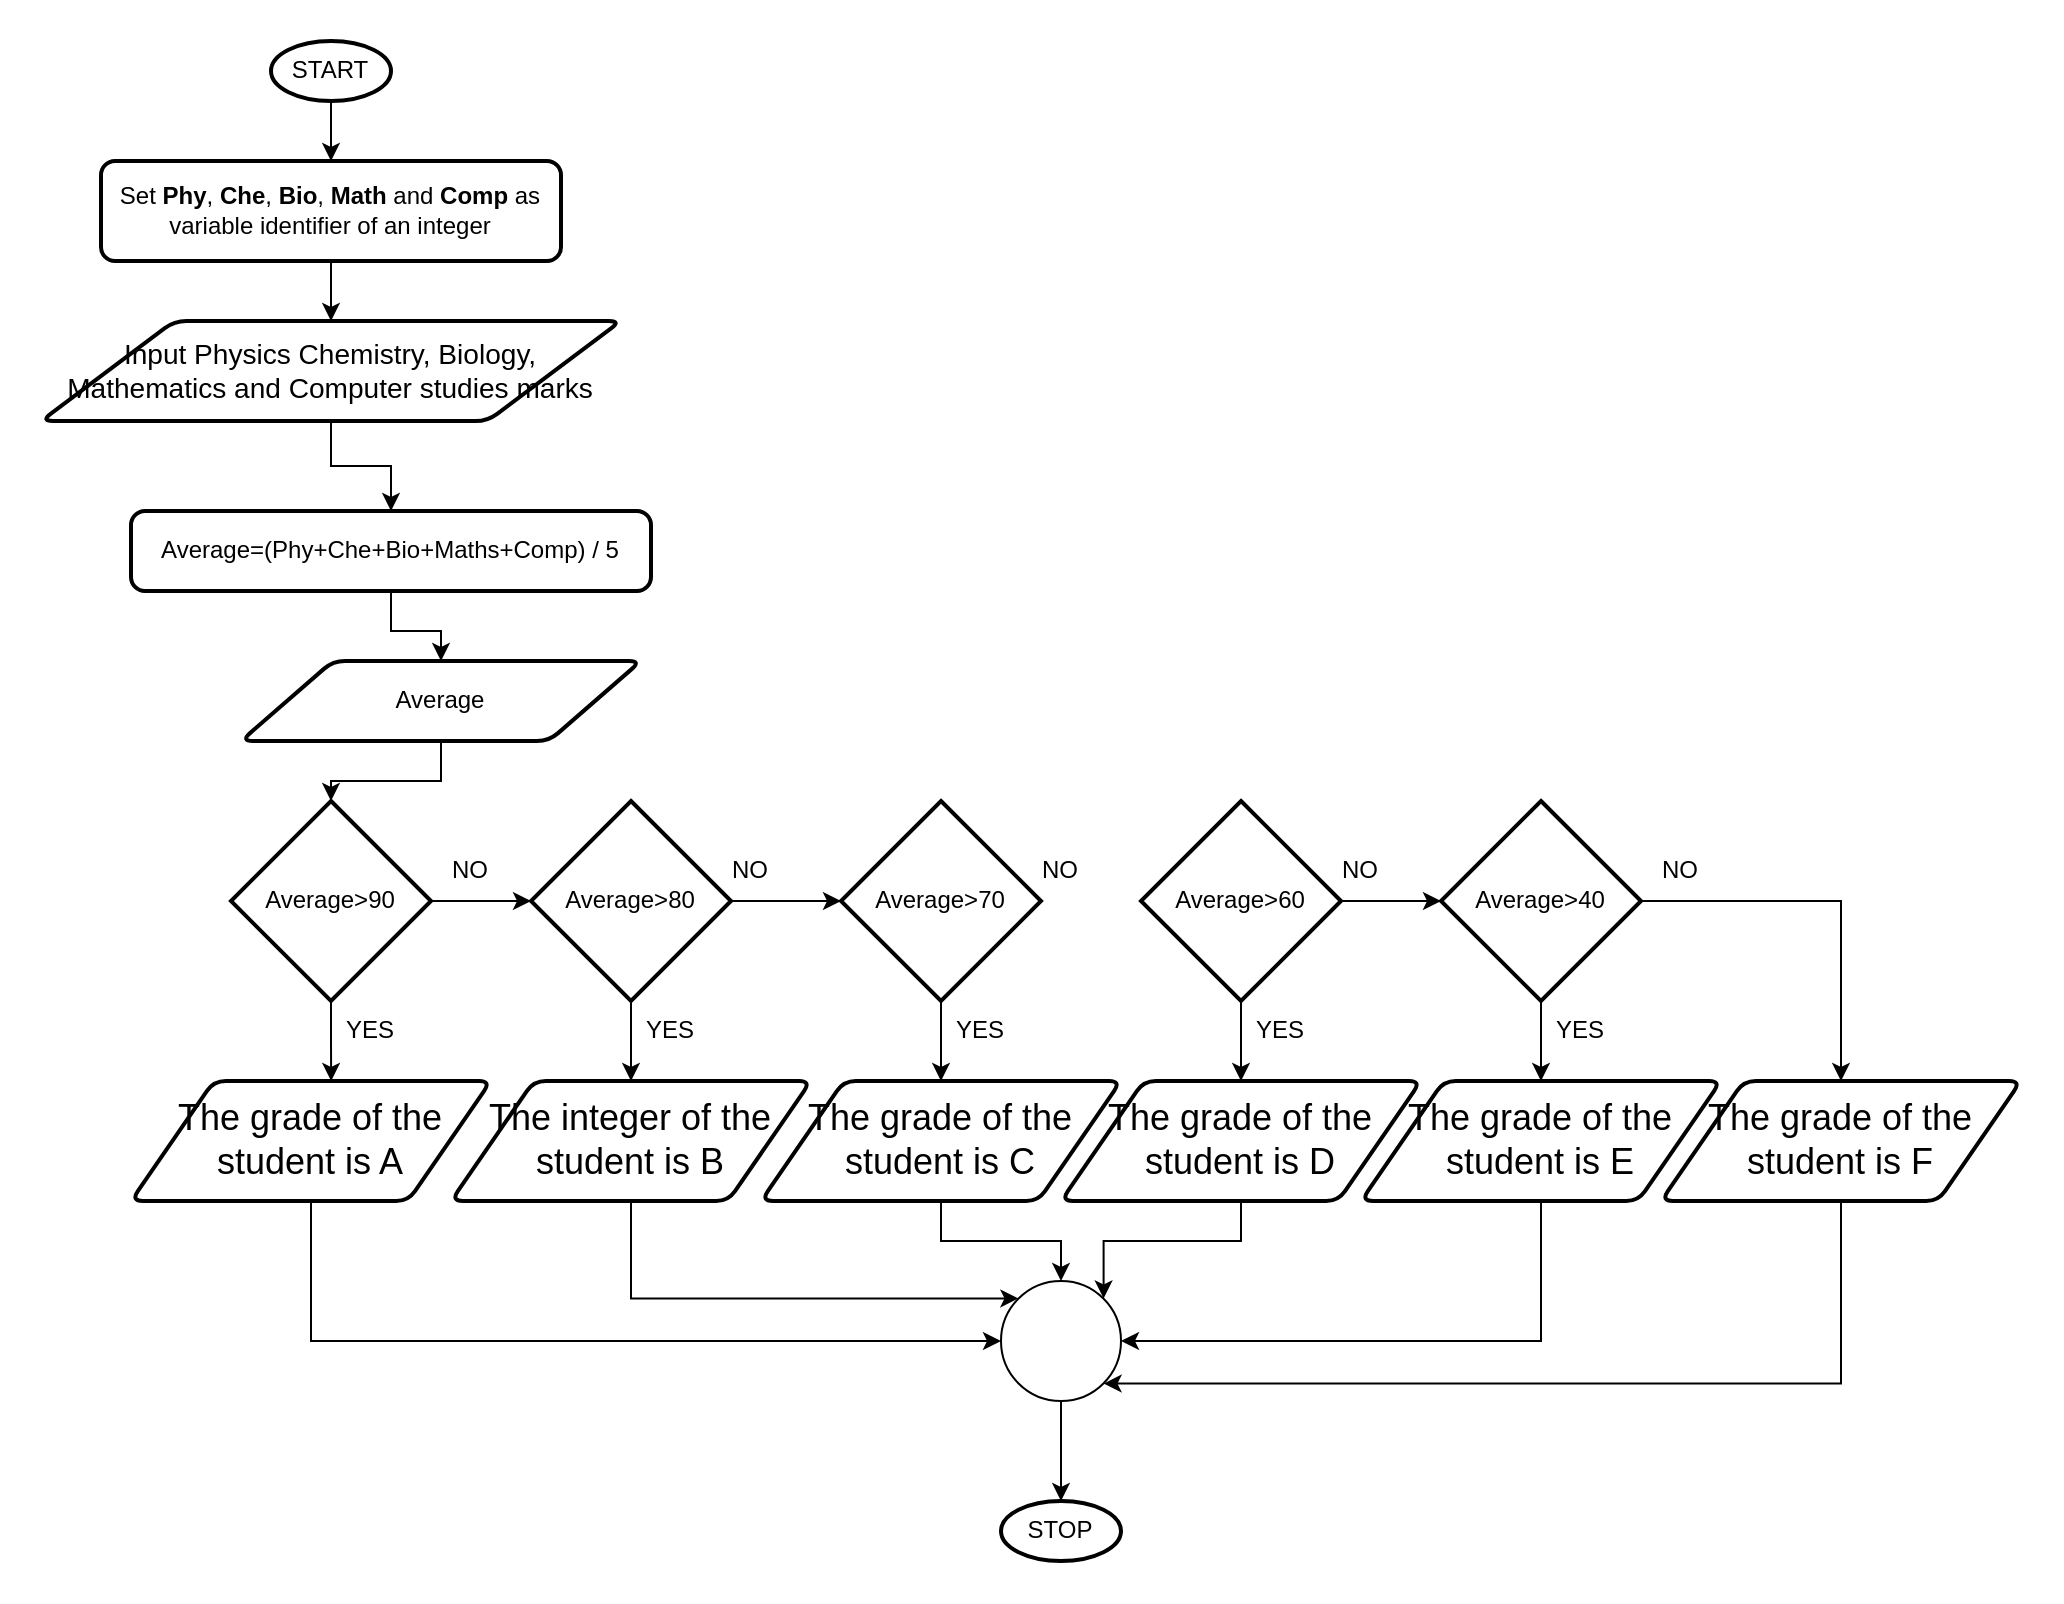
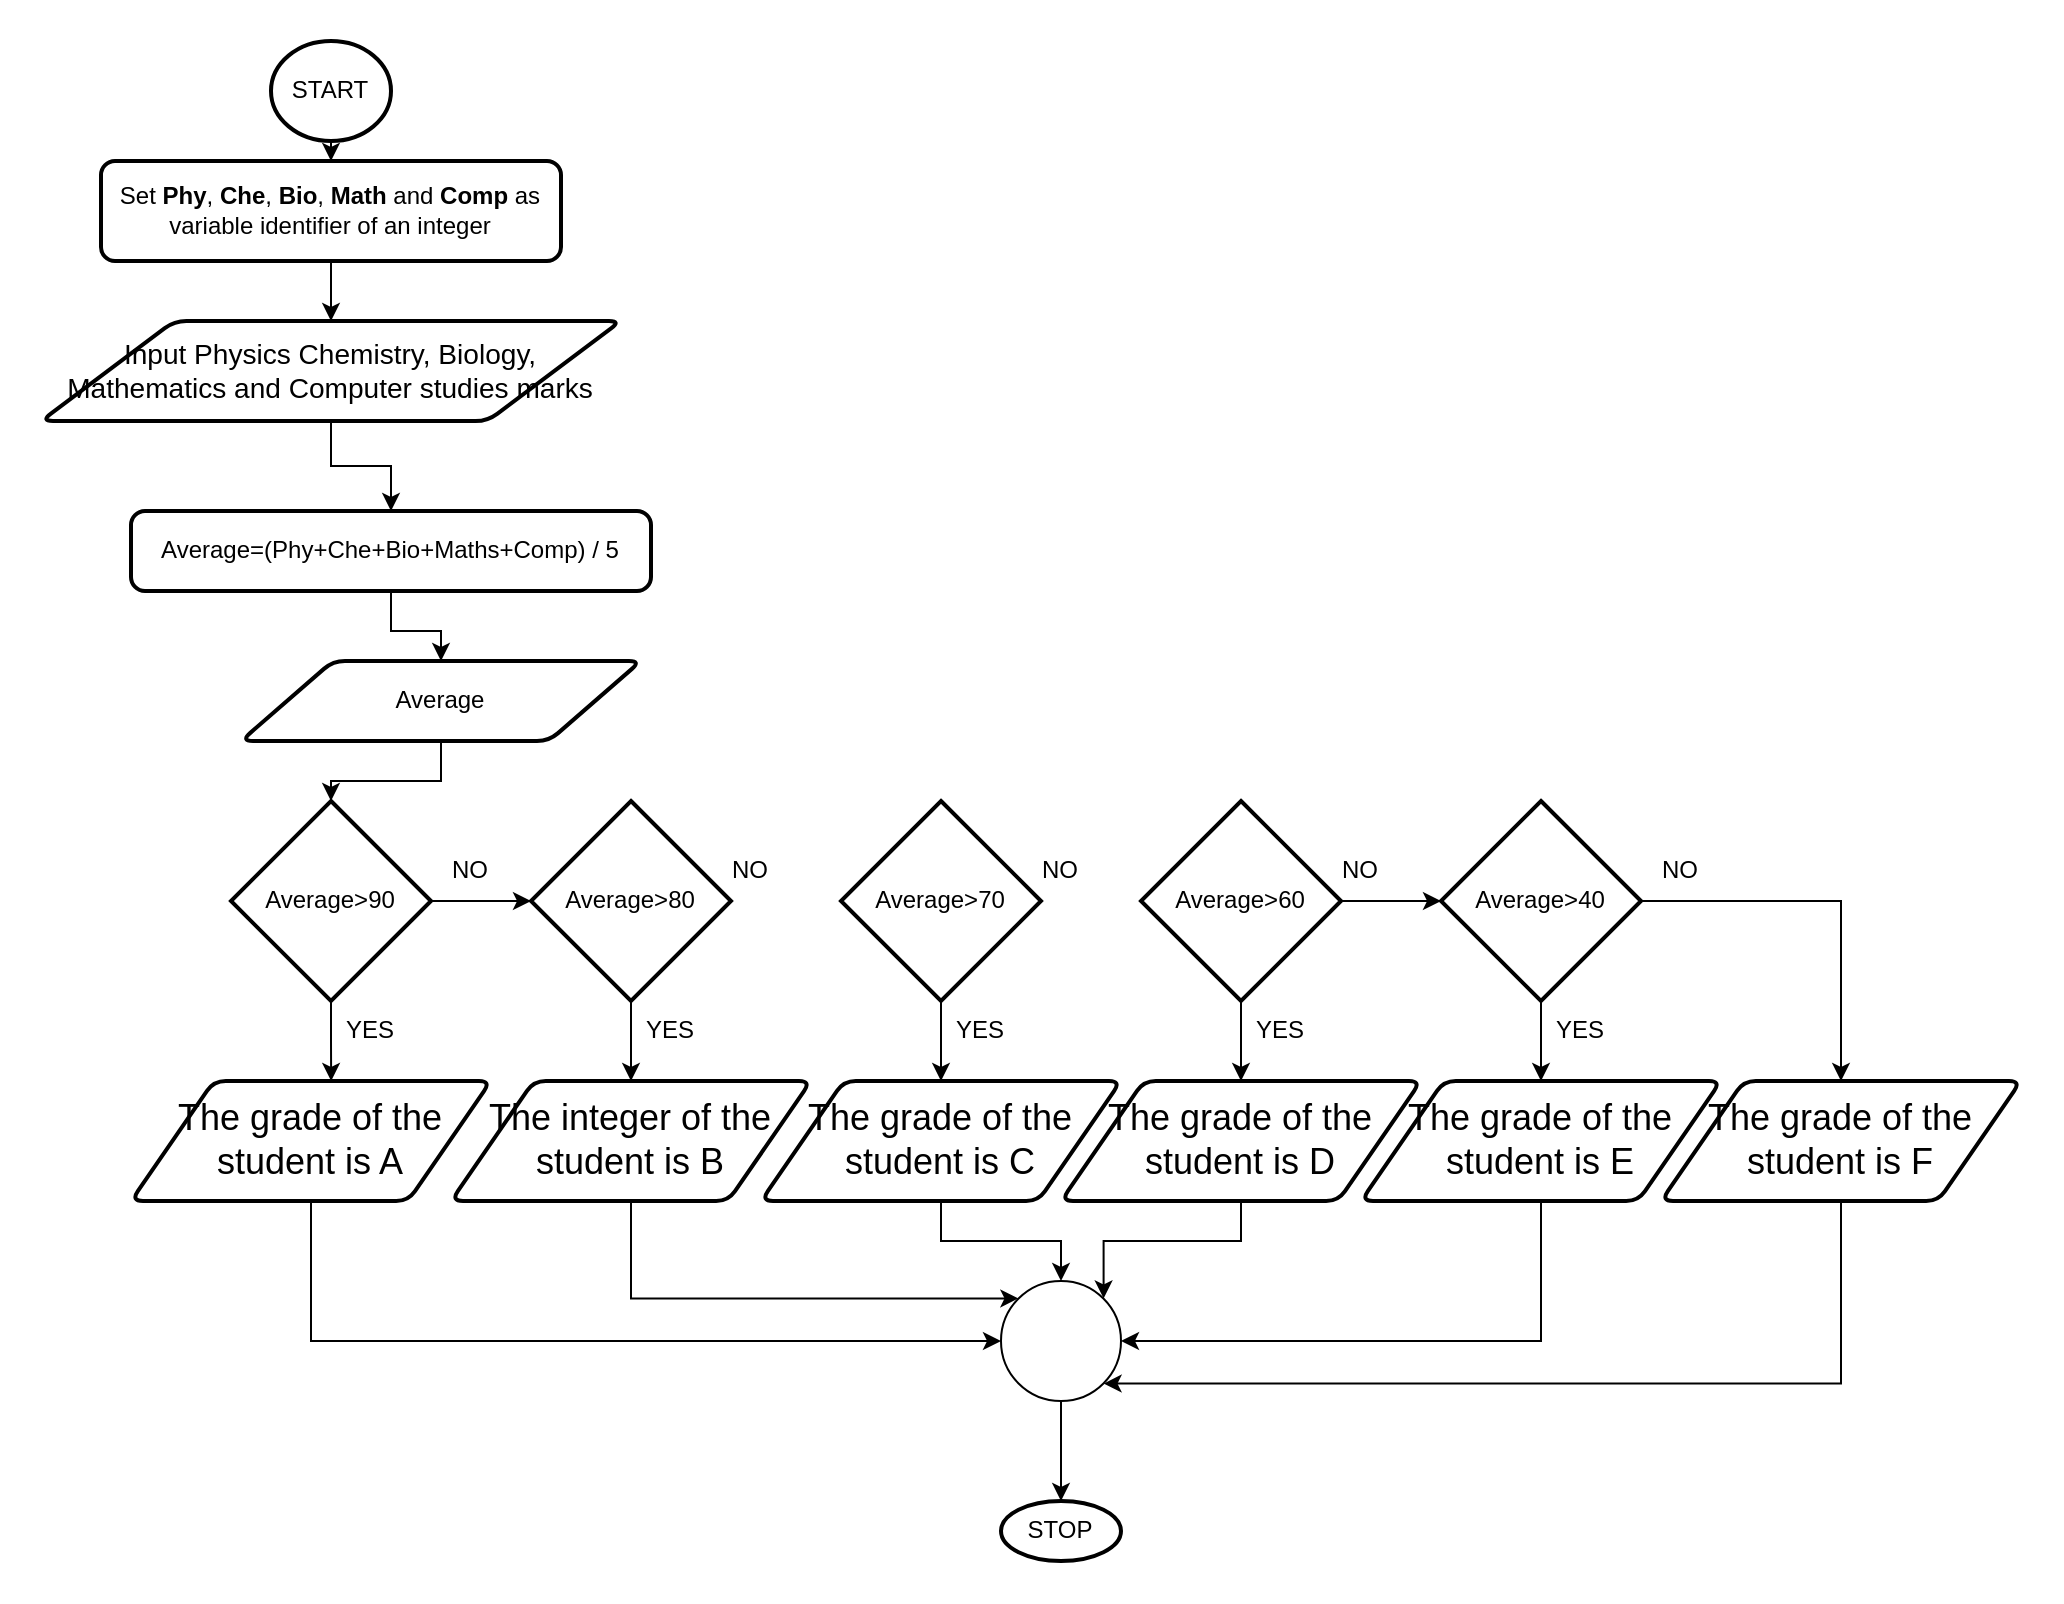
- <mxCell id="3" value="START" style="strokeWidth=2;html=1;shape=mxgraph.flowchart.start_1;whiteSpace=wrap;" vertex="1" parent="1"><mxGeometry x="135" y="20" width="60" height="30" as="geometry" /></mxCell>
+ <mxCell id="3" value="START" style="strokeWidth=2;html=1;shape=mxgraph.flowchart.start_1;whiteSpace=wrap;" vertex="1" parent="1"><mxGeometry x="135" y="20" width="60" height="50" as="geometry" /></mxCell>
- <mxCell id="12" style="edgeStyle=orthogonalEdgeStyle;rounded=0;orthogonalLoop=1;jettySize=auto;html=1;exitX=1;exitY=0.5;exitDx=0;exitDy=0;exitPerimeter=0;entryX=0;entryY=0.5;entryDx=0;entryDy=0;entryPerimeter=0;" edge="1" parent="1" source="14" target="19"><mxGeometry relative="1" as="geometry" /></mxCell>
